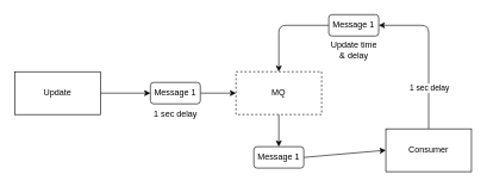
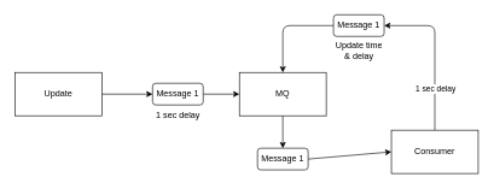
- <mxCell id="5" value="MQ" style="rounded=0;whiteSpace=wrap;html=1;dashed=1;" parent="1" vertex="1"><mxGeometry x="330" y="100" width="120" height="60" as="geometry" /></mxCell>
+ <mxCell id="5" value="MQ" style="rounded=0;whiteSpace=wrap;html=1;" parent="1" vertex="1"><mxGeometry x="330" y="100" width="120" height="60" as="geometry" /></mxCell>
